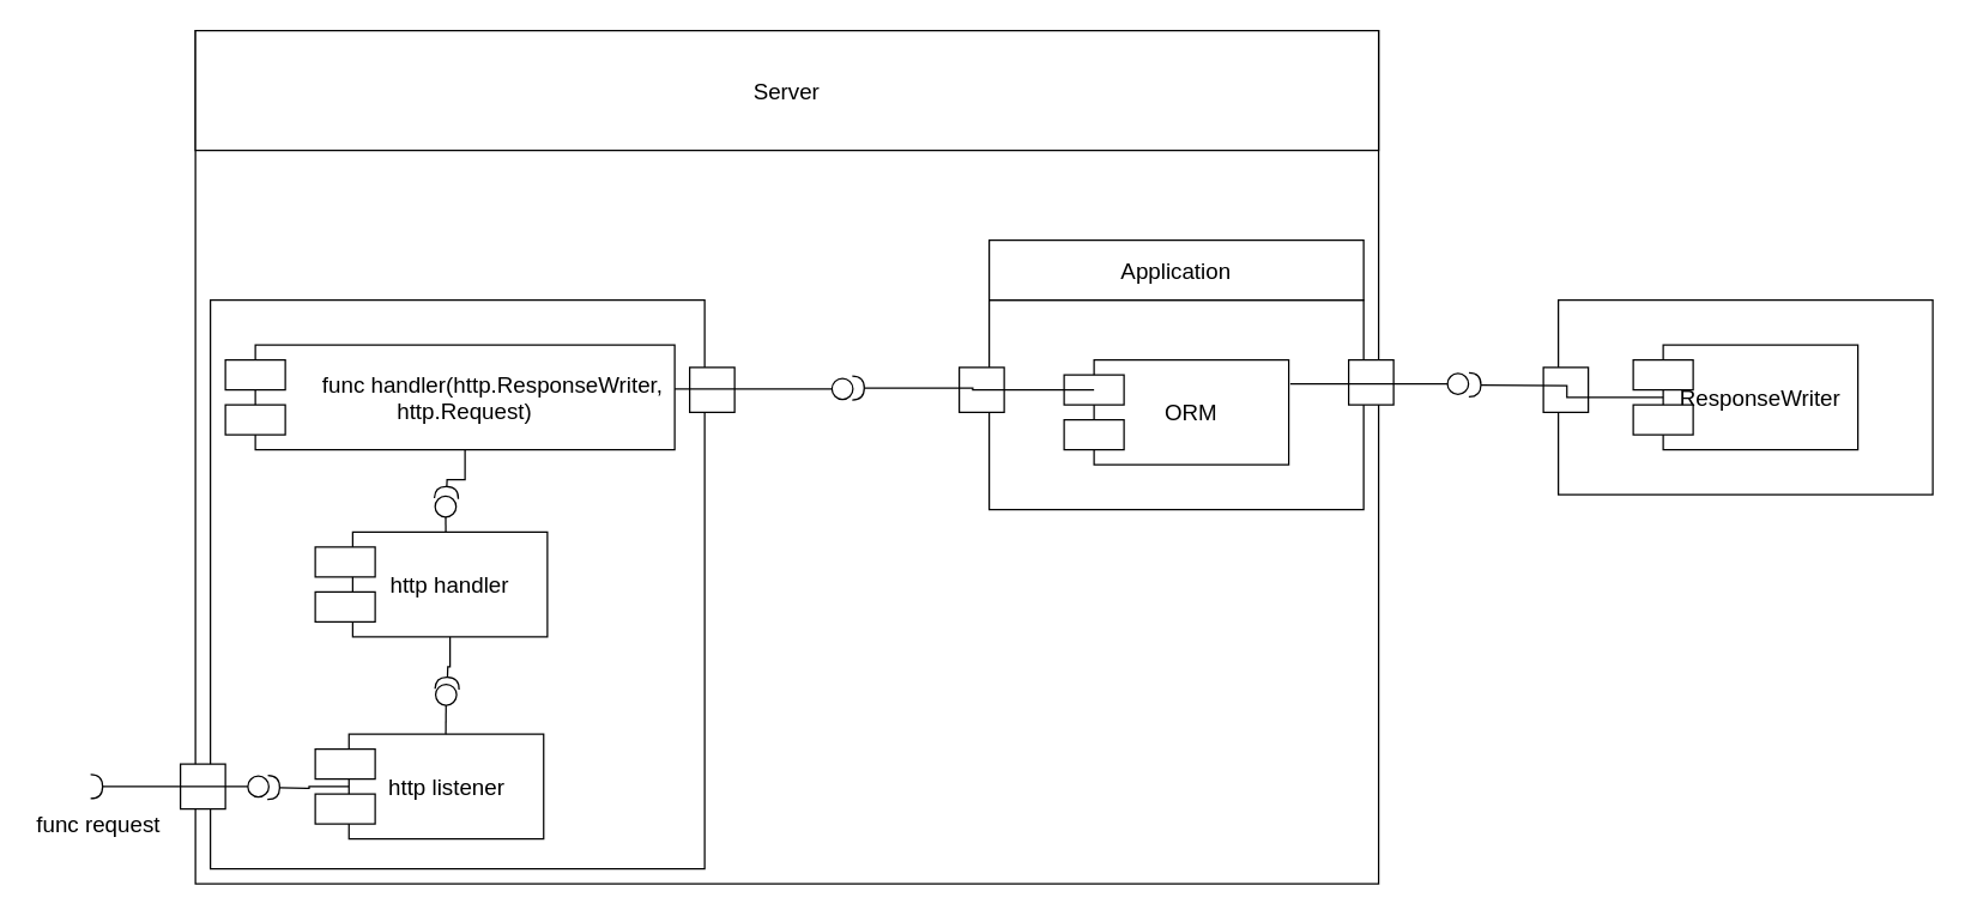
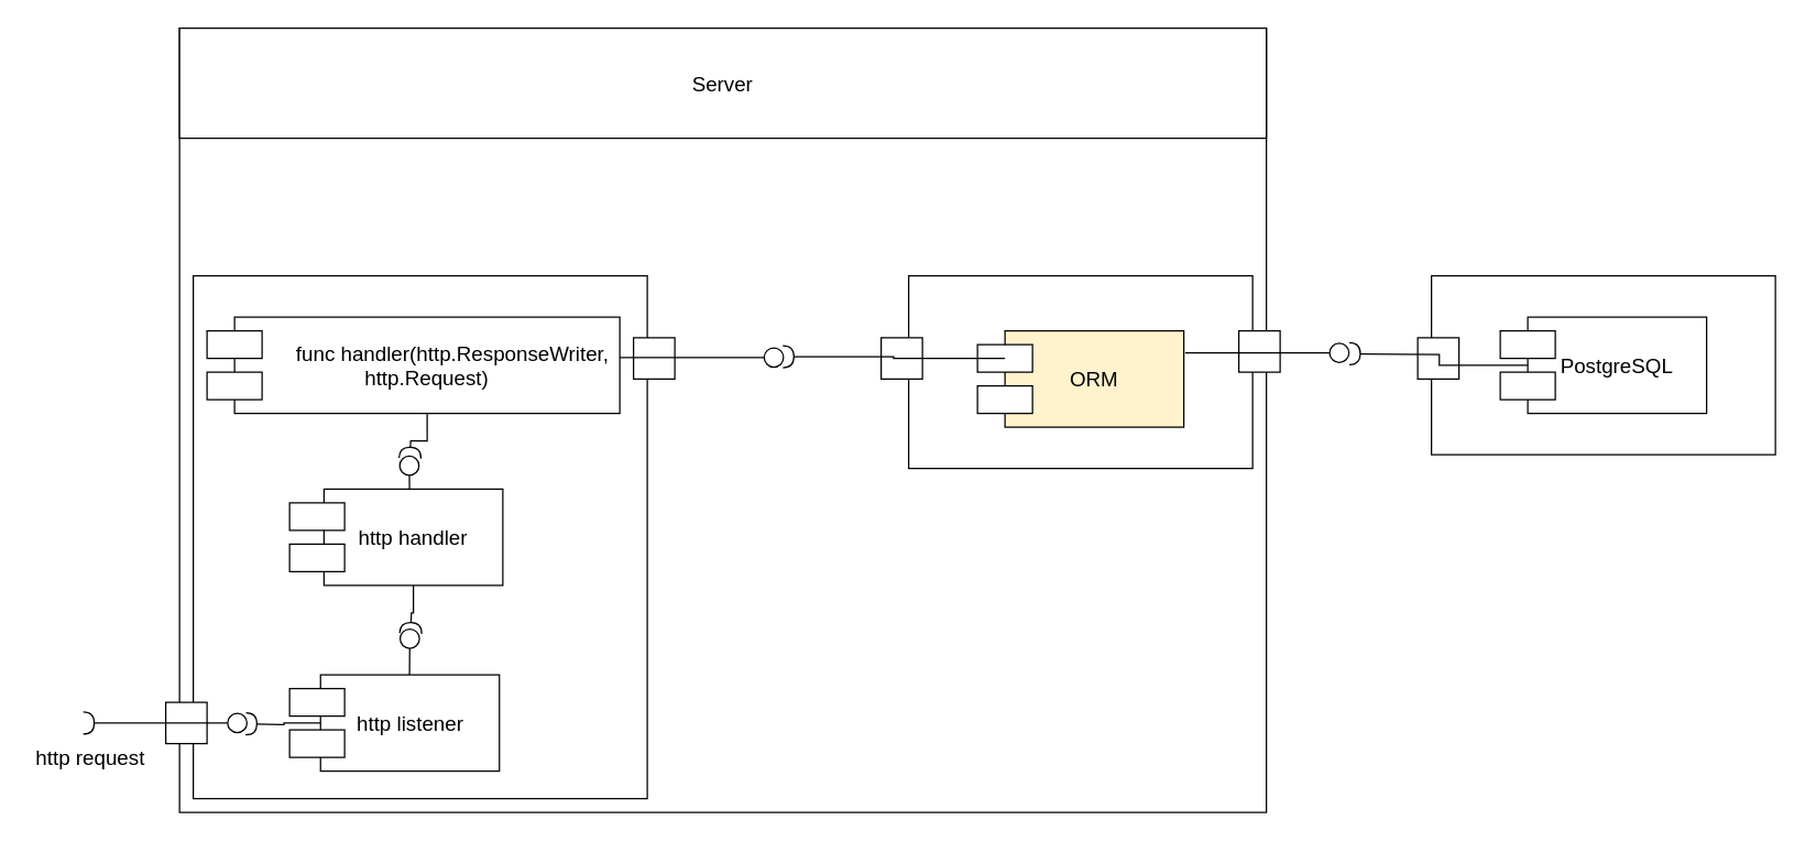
- <mxCell id="25" value="Application" style="rounded=0;whiteSpace=wrap;html=1;fontSize=15;" vertex="1" parent="1"><mxGeometry x="660" y="160" width="250" height="40" as="geometry" /></mxCell>
- <mxCell id="22" value="ResponseWriter" style="rounded=0;whiteSpace=wrap;html=1;fontSize=15;" vertex="1" parent="1"><mxGeometry x="1110" y="230" width="130" height="70" as="geometry" /></mxCell>
+ <mxCell id="22" value="PostgreSQL" style="rounded=0;whiteSpace=wrap;html=1;fontSize=15;" vertex="1" parent="1"><mxGeometry x="1110" y="230" width="130" height="70" as="geometry" /></mxCell>
- <mxCell id="19" value="ORM" style="rounded=0;whiteSpace=wrap;html=1;fontSize=15;" vertex="1" parent="1"><mxGeometry x="730" y="240" width="130" height="70" as="geometry" /></mxCell>
+ <mxCell id="19" value="ORM" style="rounded=0;whiteSpace=wrap;html=1;fontSize=15;fillColor=#fff2cc;" vertex="1" parent="1"><mxGeometry x="730" y="240" width="130" height="70" as="geometry" /></mxCell>
- <mxCell id="38" value="func request" style="text;html=1;align=center;verticalAlign=middle;resizable=0;points=[];autosize=1;strokeColor=none;fillColor=none;fontSize=15;" vertex="1" parent="1"><mxGeometry x="20" y="540" width="90" height="20" as="geometry" /></mxCell>
+ <mxCell id="38" value="http request" style="text;html=1;align=center;verticalAlign=middle;resizable=0;points=[];autosize=1;strokeColor=none;fillColor=none;fontSize=15;" vertex="1" parent="1"><mxGeometry x="20" y="540" width="90" height="20" as="geometry" /></mxCell>
